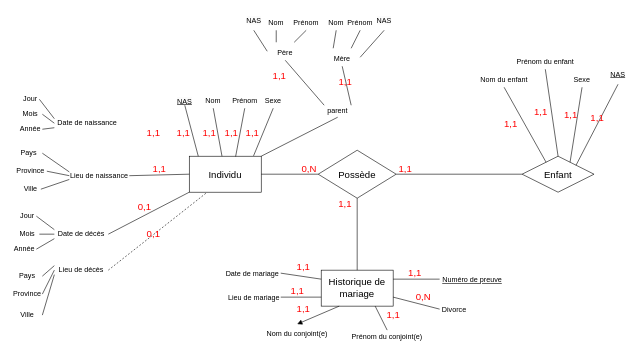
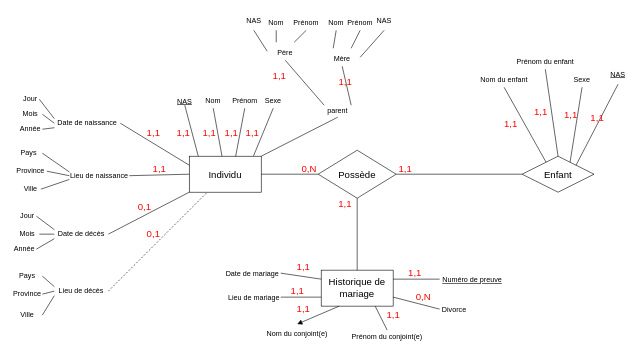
+ <mxCell id="14" value="" style="endArrow=none;html=1;rounded=0;fontSize=12;exitX=1;exitY=0.5;exitDx=0;exitDy=0;entryX=0;entryY=0.25;entryDx=0;entryDy=0;" parent="1" source="6" target="2" edge="1"><mxGeometry width="50" height="50" relative="1" as="geometry"><mxPoint x="365" y="360" as="sourcePoint" /><mxPoint x="415" y="310" as="targetPoint" /></mxGeometry></mxCell>
- <mxCell id="12" value="Lieu de décès" style="text;html=1;strokeColor=none;fillColor=none;align=center;verticalAlign=middle;whiteSpace=wrap;rounded=0;fontSize=12;" parent="1" vertex="1"><mxGeometry x="90" y="435" width="90" height="30" as="geometry" /></mxCell>
+ <mxCell id="12" value="Lieu de décès" style="text;html=1;strokeColor=none;fillColor=none;align=center;verticalAlign=middle;whiteSpace=wrap;rounded=0;fontSize=12;" parent="1" vertex="1"><mxGeometry x="90" y="470" width="90" height="30" as="geometry" /></mxCell>
